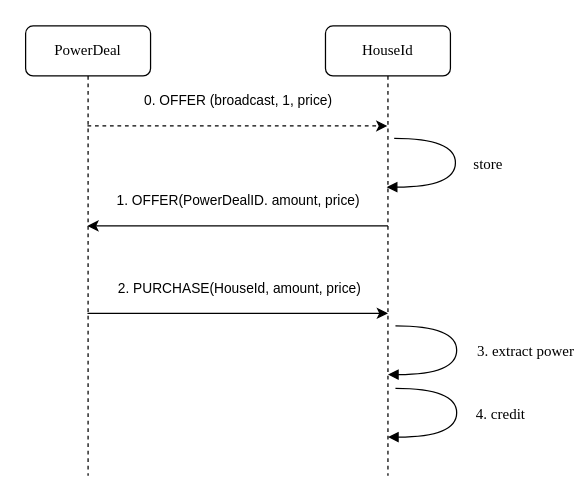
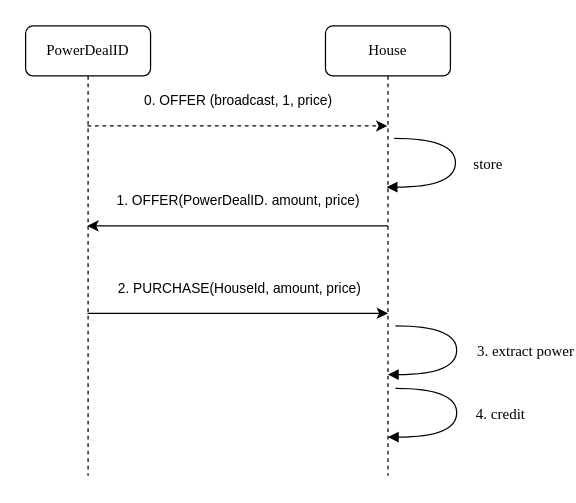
- <mxCell id="2" value="PowerDeal" style="shape=umlLifeline;perimeter=lifelinePerimeter;whiteSpace=wrap;html=1;container=1;collapsible=0;recursiveResize=0;outlineConnect=0;rounded=1;shadow=0;comic=0;labelBackgroundColor=none;strokeWidth=1;fontFamily=Verdana;fontSize=12;align=center;" vertex="1" parent="1"><mxGeometry x="20" y="20" width="100" height="360" as="geometry" /></mxCell>
+ <mxCell id="2" value="PowerDealID" style="shape=umlLifeline;perimeter=lifelinePerimeter;whiteSpace=wrap;html=1;container=1;collapsible=0;recursiveResize=0;outlineConnect=0;rounded=1;shadow=0;comic=0;labelBackgroundColor=none;strokeWidth=1;fontFamily=Verdana;fontSize=12;align=center;" vertex="1" parent="1"><mxGeometry x="20" y="20" width="100" height="360" as="geometry" /></mxCell>
- <mxCell id="3" value="HouseId" style="shape=umlLifeline;perimeter=lifelinePerimeter;whiteSpace=wrap;html=1;container=1;collapsible=0;recursiveResize=0;outlineConnect=0;rounded=1;shadow=0;comic=0;labelBackgroundColor=none;strokeWidth=1;fontFamily=Verdana;fontSize=12;align=center;" vertex="1" parent="1"><mxGeometry x="260" y="20" width="100" height="360" as="geometry" /></mxCell>
+ <mxCell id="3" value="House" style="shape=umlLifeline;perimeter=lifelinePerimeter;whiteSpace=wrap;html=1;container=1;collapsible=0;recursiveResize=0;outlineConnect=0;rounded=1;shadow=0;comic=0;labelBackgroundColor=none;strokeWidth=1;fontFamily=Verdana;fontSize=12;align=center;" vertex="1" parent="1"><mxGeometry x="260" y="20" width="100" height="360" as="geometry" /></mxCell>
